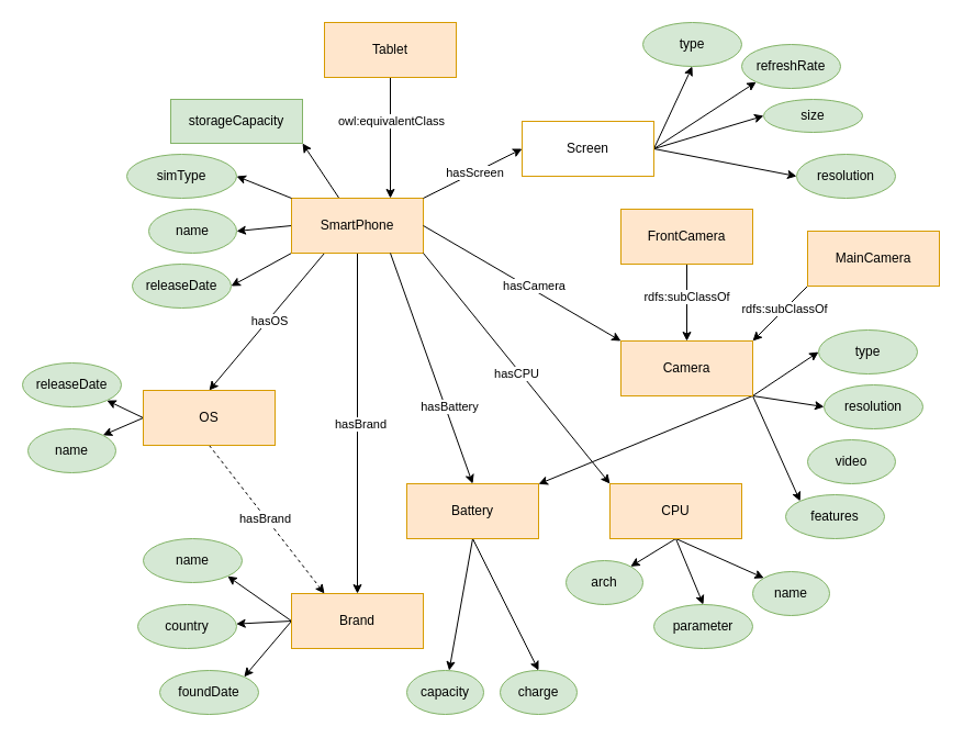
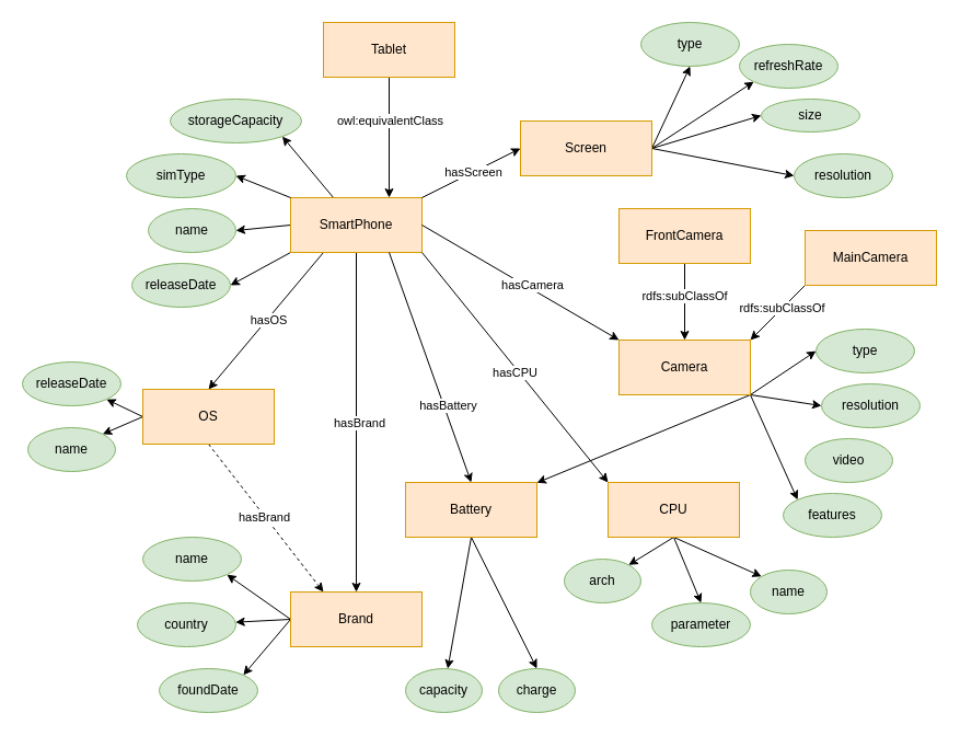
- <mxCell id="66" value="storageCapacity" style="whiteSpace=wrap;html=1;fillColor=#d5e8d4;strokeColor=#82b366;rounded=0;" vertex="1" parent="1"><mxGeometry x="155" y="90" width="120" height="40" as="geometry" /></mxCell>
+ <mxCell id="66" value="storageCapacity" style="ellipse;whiteSpace=wrap;html=1;fillColor=#d5e8d4;strokeColor=#82b366;" vertex="1" parent="1"><mxGeometry x="155" y="90" width="120" height="40" as="geometry" /></mxCell>
- <mxCell id="39" value="Screen" style="rounded=0;whiteSpace=wrap;html=1;fillColor=#ffffff;strokeColor=#d79b00;" vertex="1" parent="1"><mxGeometry x="475" y="110" width="120" height="50" as="geometry" /></mxCell>
+ <mxCell id="39" value="Screen" style="rounded=0;whiteSpace=wrap;html=1;fillColor=#ffe6cc;strokeColor=#d79b00;" vertex="1" parent="1"><mxGeometry x="475" y="110" width="120" height="50" as="geometry" /></mxCell>
